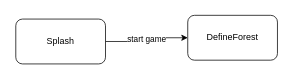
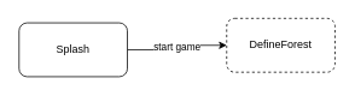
- <mxCell id="2" value="DefineForest" style="rounded=1;whiteSpace=wrap;html=1;" vertex="1" parent="1"><mxGeometry x="250" y="20" width="120" height="60" as="geometry" /></mxCell>
+ <mxCell id="2" value="DefineForest" style="rounded=1;whiteSpace=wrap;html=1;dashed=1;" vertex="1" parent="1"><mxGeometry x="250" y="20" width="120" height="60" as="geometry" /></mxCell>
